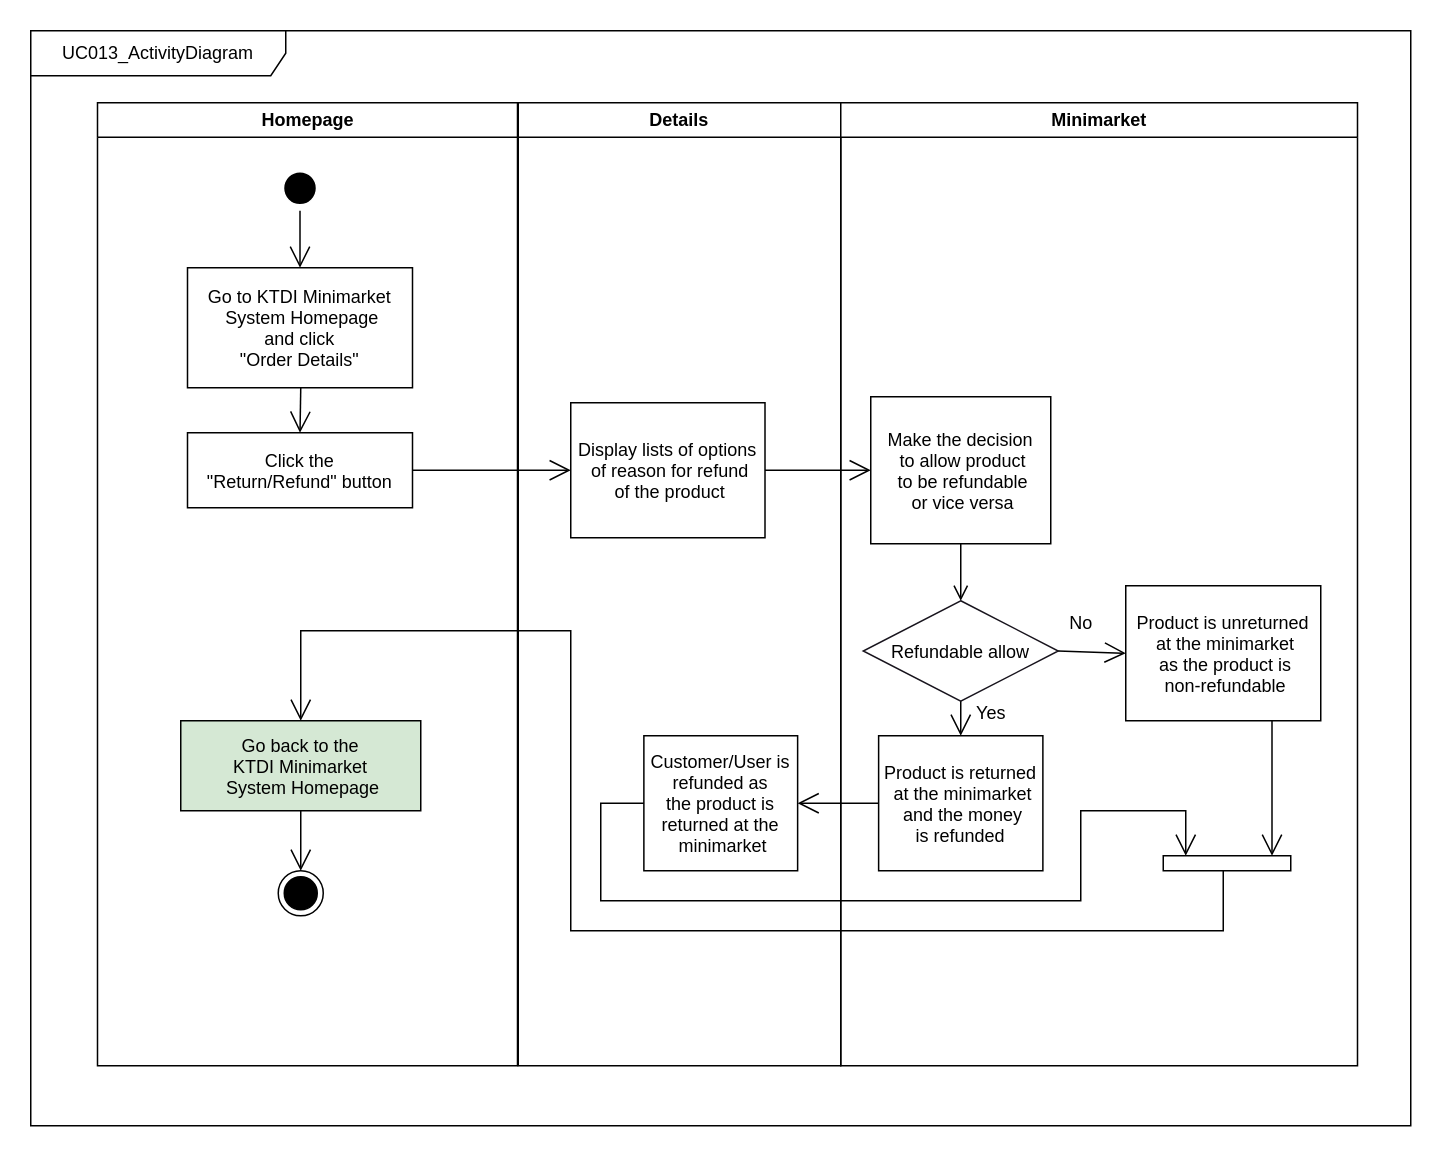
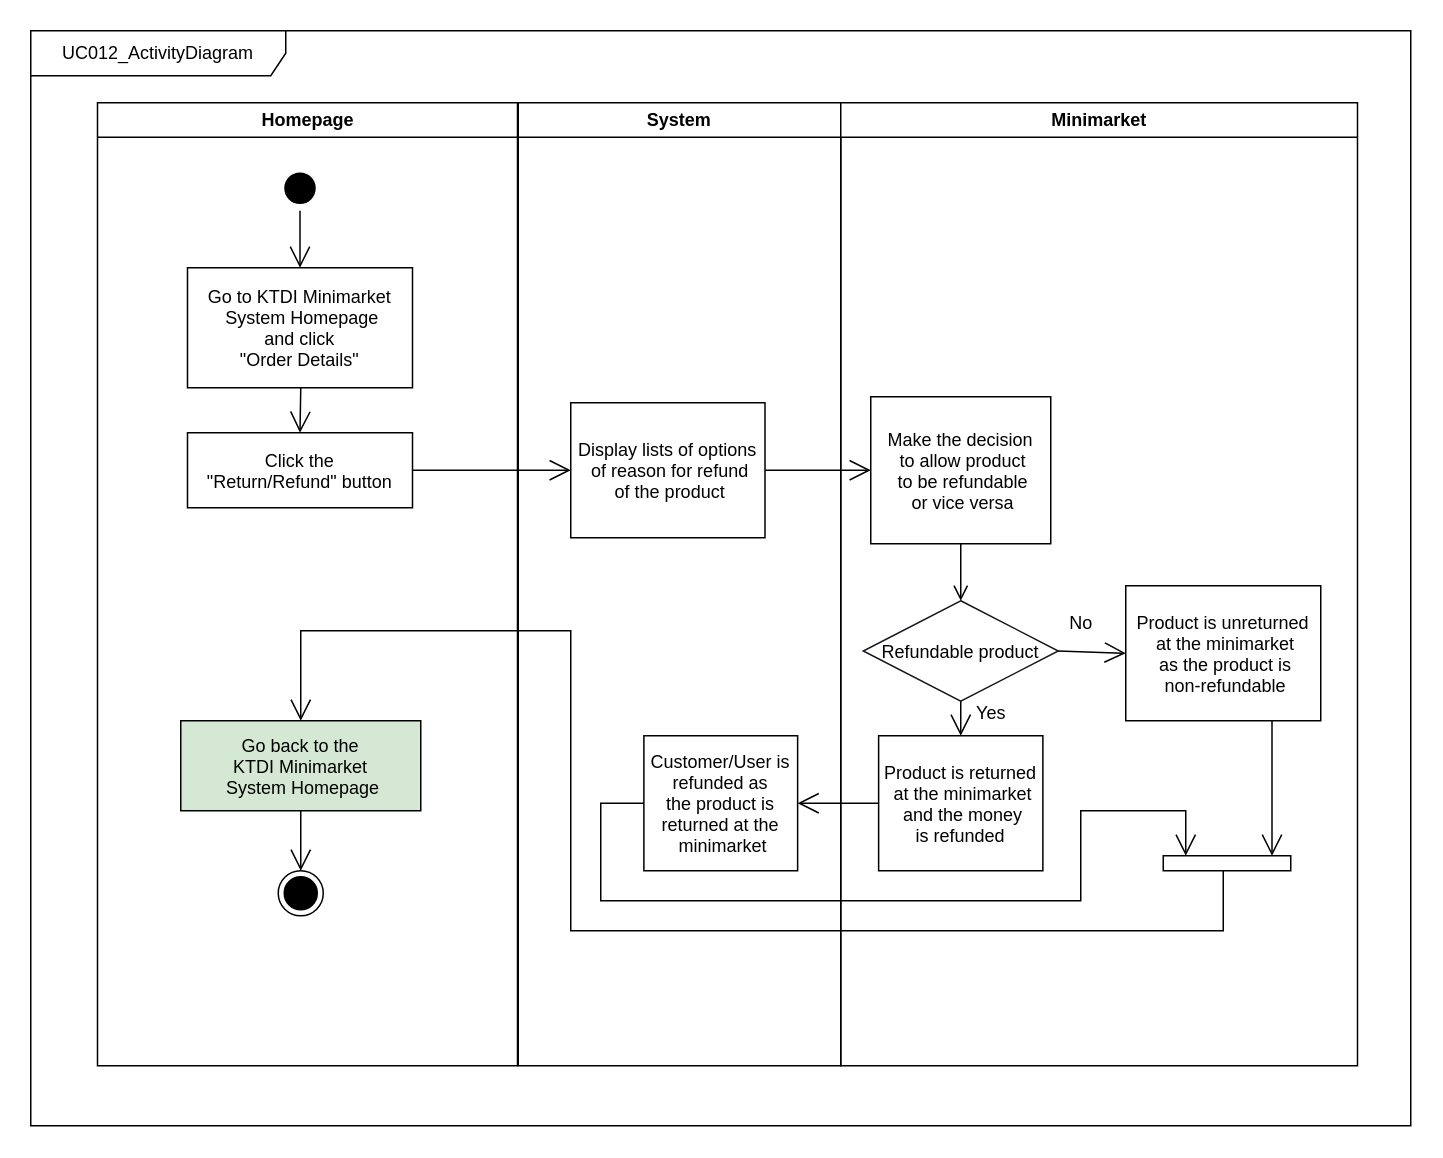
- <mxCell id="11" value="UC013_ActivityDiagram" style="shape=umlFrame;whiteSpace=wrap;html=1;pointerEvents=0;width=170;height=30;fillColor=none;" parent="1" vertex="1"><mxGeometry x="20" y="20" width="920" height="730" as="geometry" /></mxCell>
+ <mxCell id="11" value="UC012_ActivityDiagram" style="shape=umlFrame;whiteSpace=wrap;html=1;pointerEvents=0;width=170;height=30;fillColor=none;" parent="1" vertex="1"><mxGeometry x="20" y="20" width="920" height="730" as="geometry" /></mxCell>
- <mxCell id="8" value="Details" style="swimlane;whiteSpace=wrap" parent="1" vertex="1"><mxGeometry x="345" y="68" width="215" height="642" as="geometry" /></mxCell>
+ <mxCell id="8" value="System" style="swimlane;whiteSpace=wrap" parent="1" vertex="1"><mxGeometry x="345" y="68" width="215" height="642" as="geometry" /></mxCell>
- <mxCell id="14" value="Refundable allow" style="rhombus;fillColor=default;strokeColor=#18141D;" parent="1" vertex="1"><mxGeometry x="575" y="400" width="130" height="67" as="geometry" /></mxCell>
+ <mxCell id="14" value="Refundable product" style="rhombus;fillColor=default;strokeColor=#18141D;" parent="1" vertex="1"><mxGeometry x="575" y="400" width="130" height="67" as="geometry" /></mxCell>
